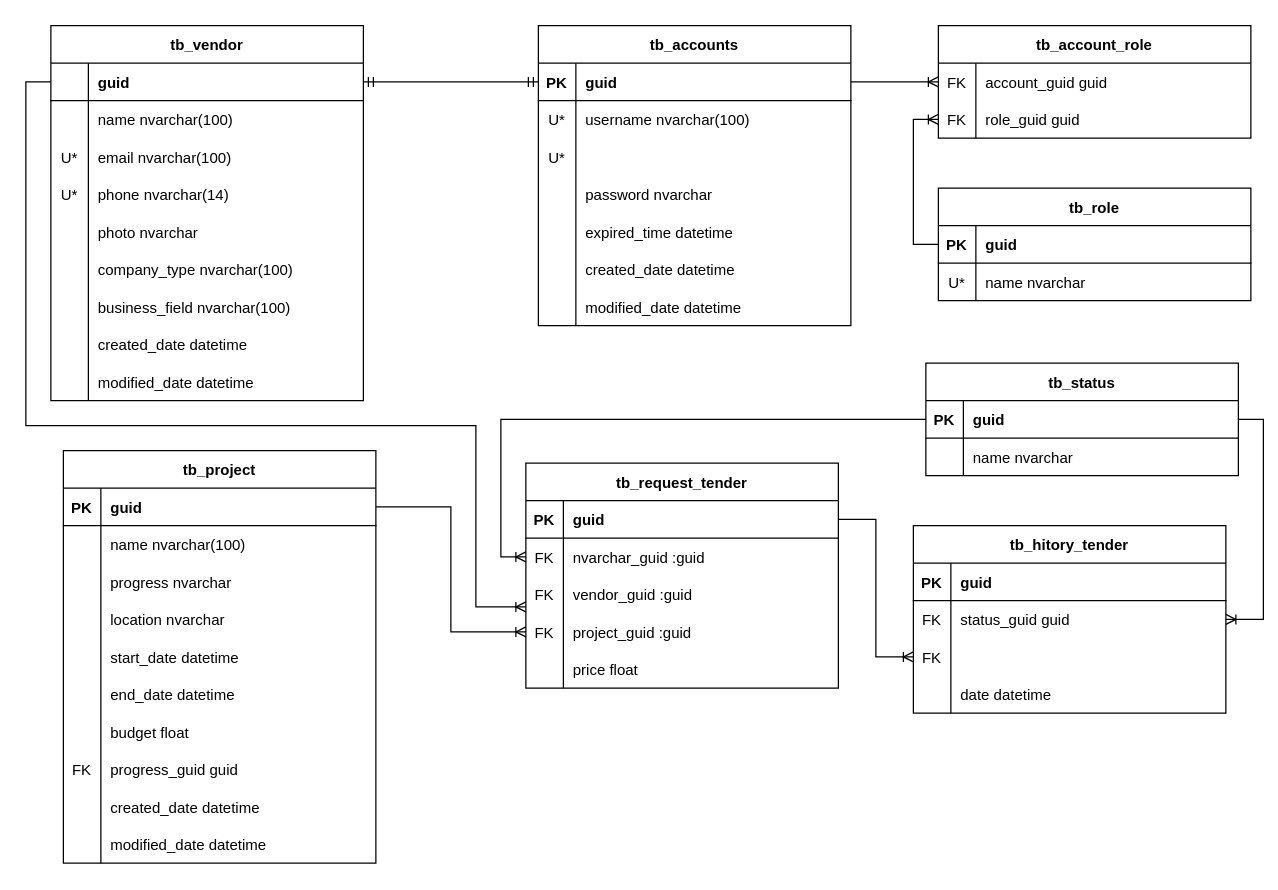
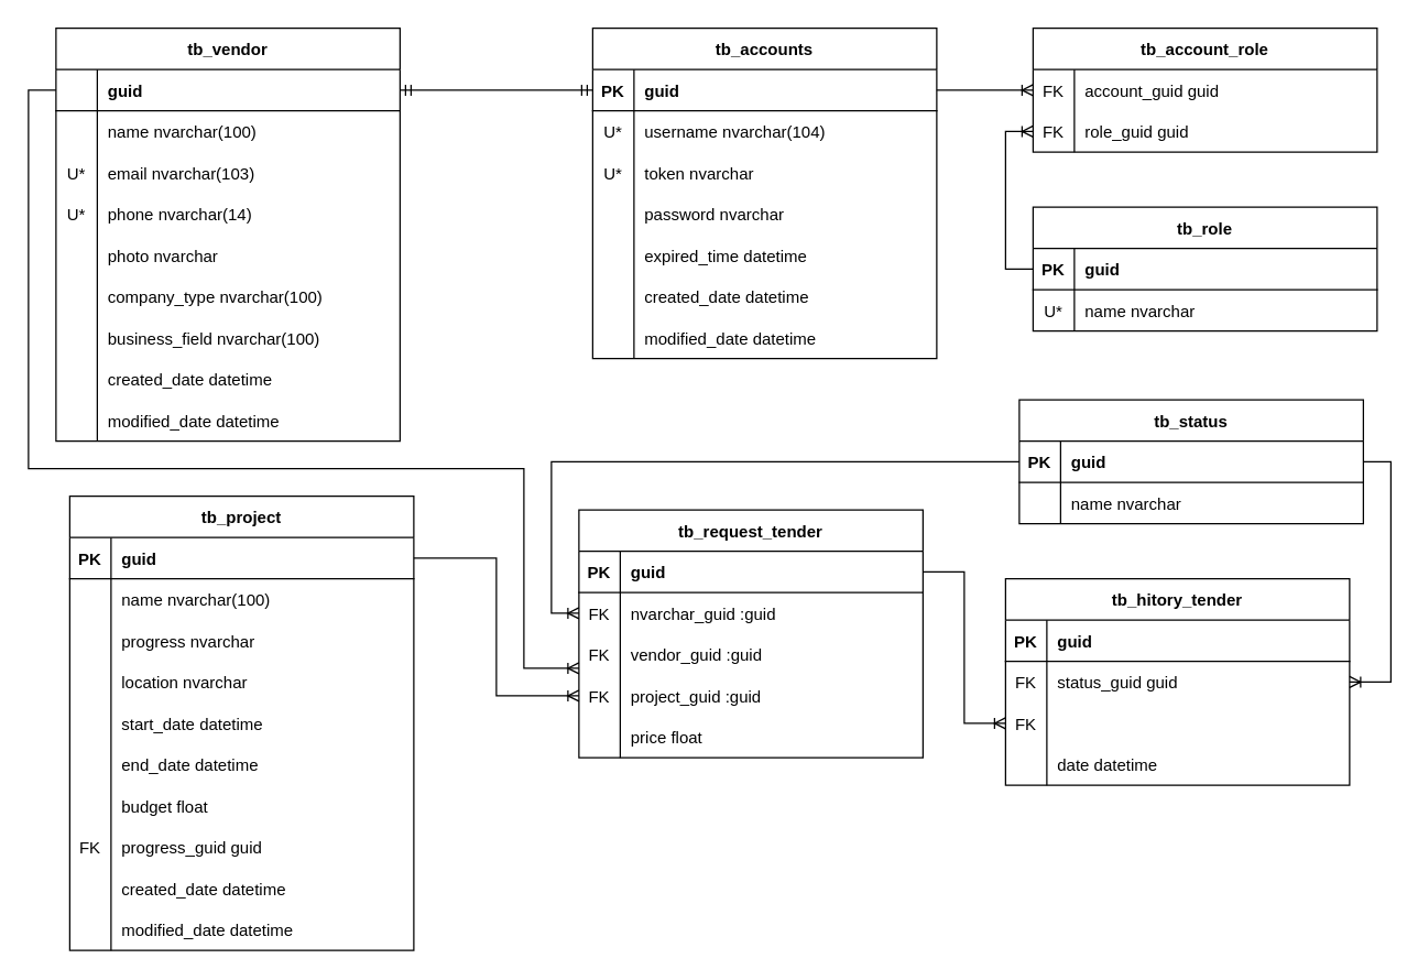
- <mxCell id="8" value="username nvarchar(100)" style="shape=partialRectangle;overflow=hidden;connectable=0;fillColor=none;top=0;left=0;bottom=0;right=0;align=left;spacingLeft=6;" vertex="1" parent="6"><mxGeometry x="30" width="220" height="30" as="geometry"><mxRectangle width="220" height="30" as="alternateBounds" /></mxGeometry></mxCell>
+ <mxCell id="8" value="username nvarchar(104)" style="shape=partialRectangle;overflow=hidden;connectable=0;fillColor=none;top=0;left=0;bottom=0;right=0;align=left;spacingLeft=6;" vertex="1" parent="6"><mxGeometry x="30" width="220" height="30" as="geometry"><mxRectangle width="220" height="30" as="alternateBounds" /></mxGeometry></mxCell>
+ <mxCell id="11" value="token nvarchar" style="shape=partialRectangle;overflow=hidden;connectable=0;fillColor=none;top=0;left=0;bottom=0;right=0;align=left;spacingLeft=6;" vertex="1" parent="9"><mxGeometry x="30" width="220" height="30" as="geometry"><mxRectangle width="220" height="30" as="alternateBounds" /></mxGeometry></mxCell>
- <mxCell id="48" value="email nvarchar(100)" style="shape=partialRectangle;overflow=hidden;connectable=0;fillColor=none;top=0;left=0;bottom=0;right=0;align=left;spacingLeft=6;" vertex="1" parent="46"><mxGeometry x="30" width="220" height="30" as="geometry"><mxRectangle width="220" height="30" as="alternateBounds" /></mxGeometry></mxCell>
+ <mxCell id="48" value="email nvarchar(103)" style="shape=partialRectangle;overflow=hidden;connectable=0;fillColor=none;top=0;left=0;bottom=0;right=0;align=left;spacingLeft=6;" vertex="1" parent="46"><mxGeometry x="30" width="220" height="30" as="geometry"><mxRectangle width="220" height="30" as="alternateBounds" /></mxGeometry></mxCell>
